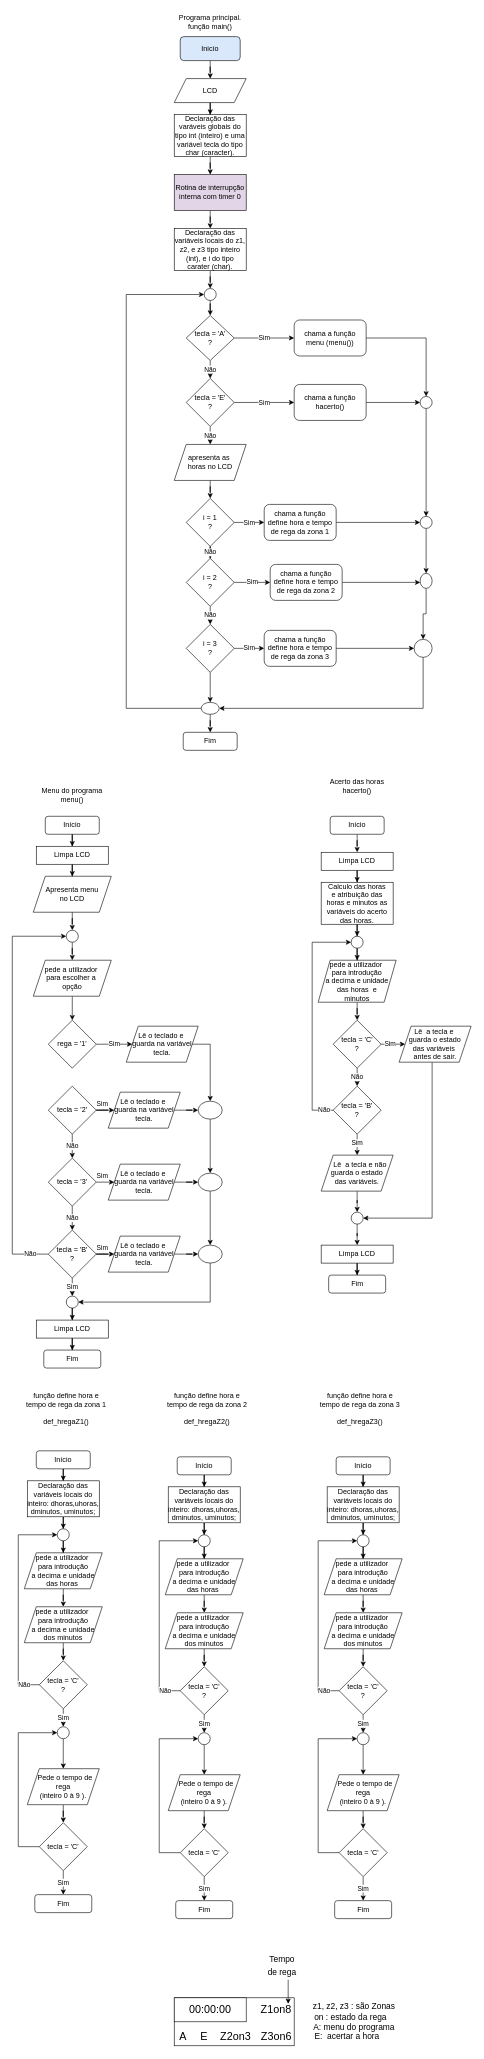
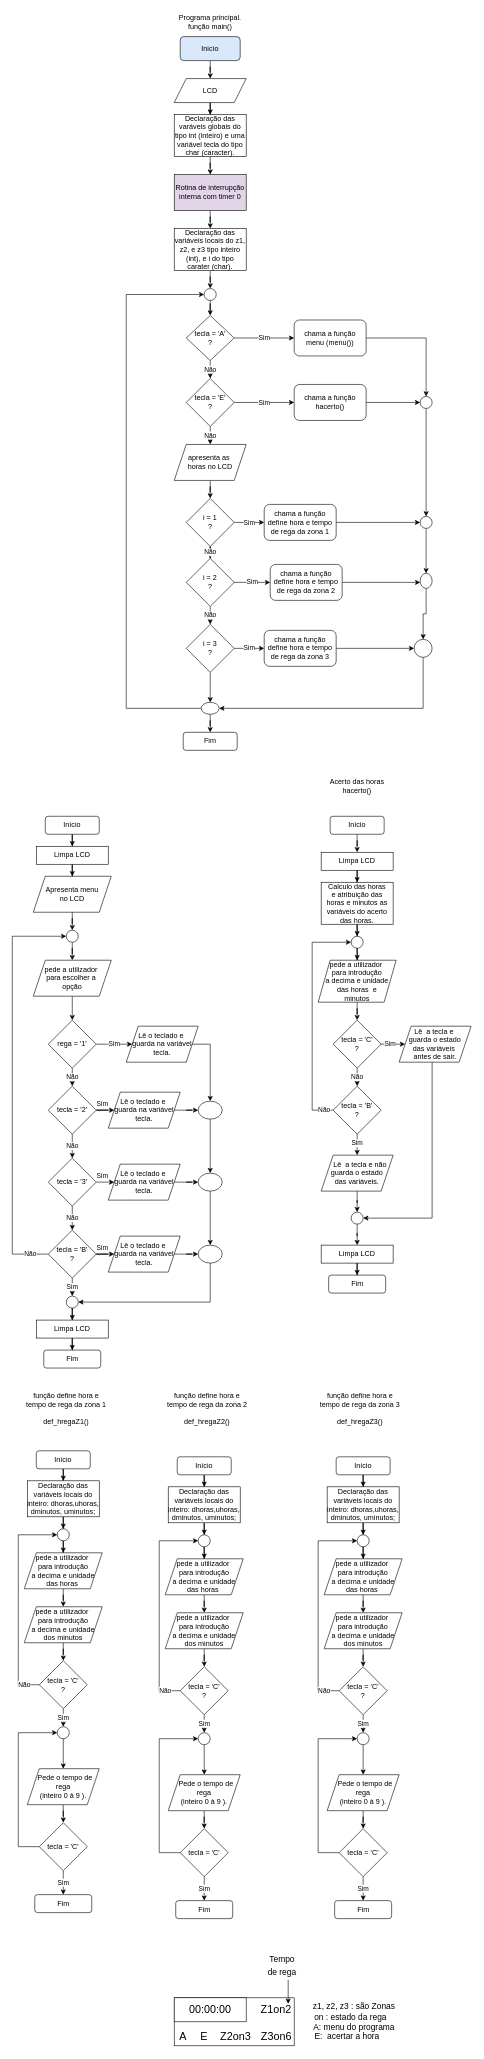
- <mxCell id="120" value="Menu do programa&lt;br&gt;menu()" style="text;html=1;strokeColor=none;fillColor=none;align=center;verticalAlign=middle;whiteSpace=wrap;rounded=0;" vertex="1" parent="1"><mxGeometry x="55" y="1300" width="130" height="50" as="geometry" /></mxCell>
+ <mxCell id="130" value="Não" style="edgeStyle=orthogonalEdgeStyle;rounded=0;orthogonalLoop=1;jettySize=auto;html=1;" edge="1" parent="1" source="132" target="135"><mxGeometry relative="1" as="geometry" /></mxCell>
- <mxCell id="192" value="Z1on8" style="text;html=1;strokeColor=none;fillColor=none;align=center;verticalAlign=middle;whiteSpace=wrap;rounded=0;fontSize=18;" vertex="1" parent="1"><mxGeometry x="430" y="3335" width="60" height="30" as="geometry" /></mxCell>
+ <mxCell id="192" value="Z1on2" style="text;html=1;strokeColor=none;fillColor=none;align=center;verticalAlign=middle;whiteSpace=wrap;rounded=0;fontSize=18;" vertex="1" parent="1"><mxGeometry x="430" y="3335" width="60" height="30" as="geometry" /></mxCell>
